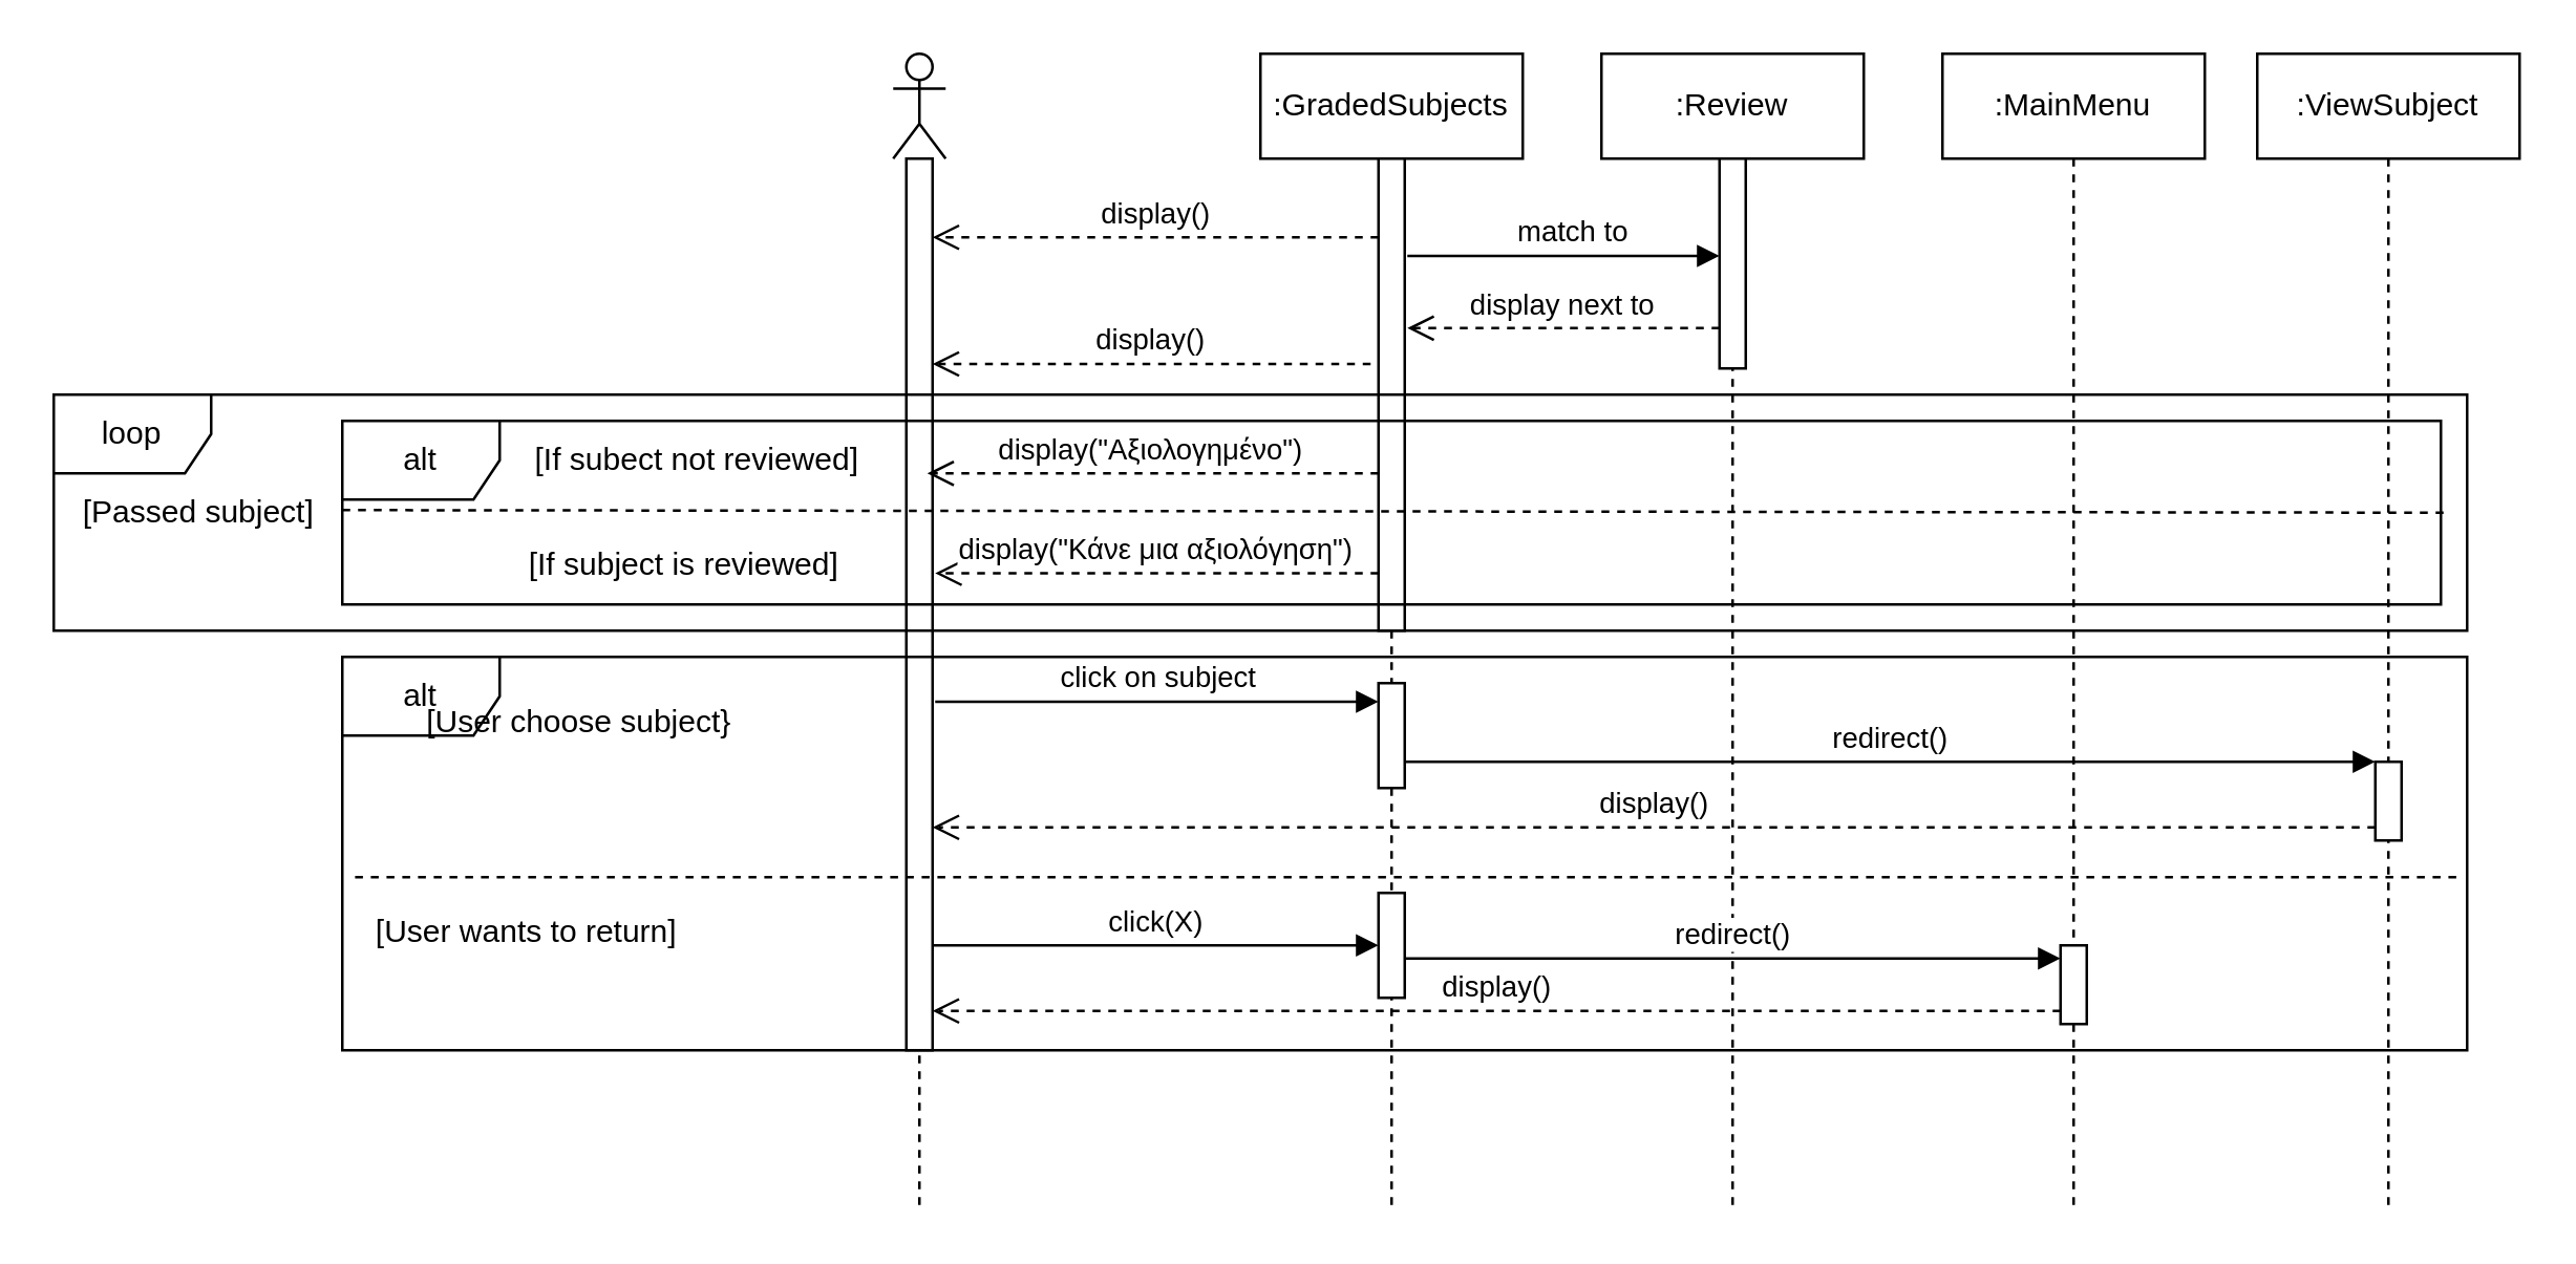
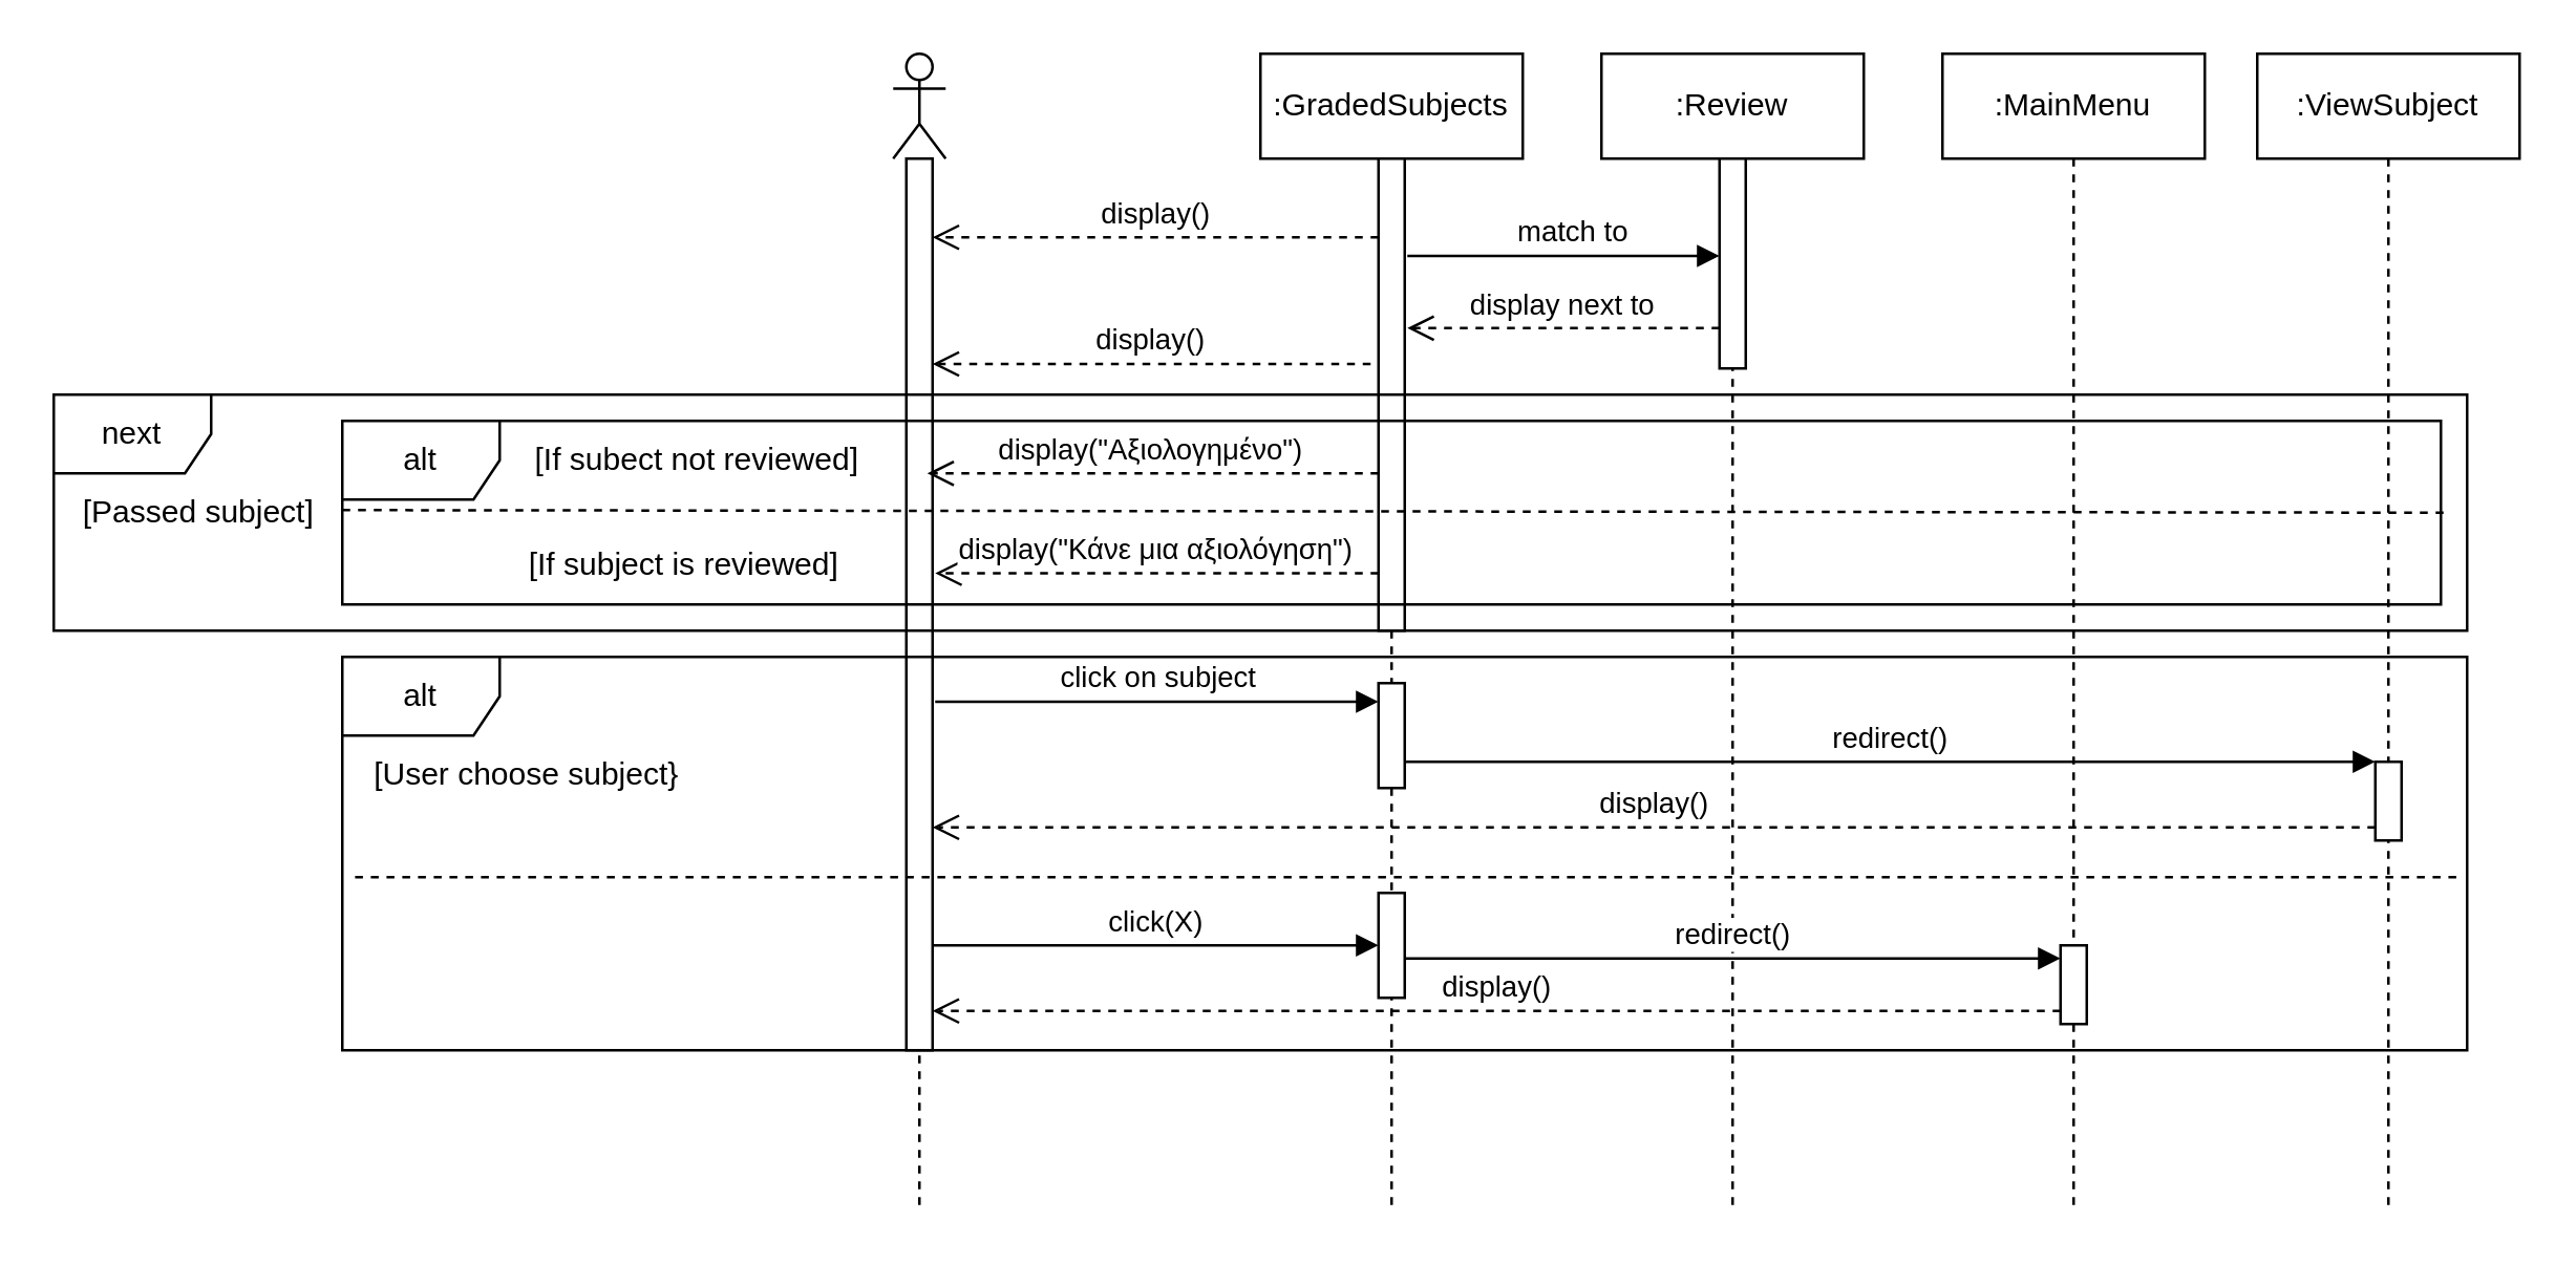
- <mxCell id="26" value="loop" style="shape=umlFrame;whiteSpace=wrap;html=1;pointerEvents=0;" parent="1" vertex="1"><mxGeometry x="20" y="150" width="920" height="90" as="geometry" /></mxCell>
+ <mxCell id="26" value="next" style="shape=umlFrame;whiteSpace=wrap;html=1;pointerEvents=0;" parent="1" vertex="1"><mxGeometry x="20" y="150" width="920" height="90" as="geometry" /></mxCell>
- <mxCell id="30" value="[User choose subject}" style="text;html=1;align=center;verticalAlign=middle;resizable=0;points=[];autosize=1;strokeColor=none;fillColor=none;" parent="1" vertex="1"><mxGeometry x="150" y="260" width="140" height="30" as="geometry" /></mxCell>
+ <mxCell id="30" value="[User choose subject}" style="text;html=1;align=center;verticalAlign=middle;resizable=0;points=[];autosize=1;strokeColor=none;fillColor=none;" parent="1" vertex="1"><mxGeometry x="130" y="280" width="140" height="30" as="geometry" /></mxCell>
- <mxCell id="15" value="[User wants to return]" style="text;html=1;align=center;verticalAlign=middle;resizable=0;points=[];autosize=1;strokeColor=none;fillColor=none;" parent="1" vertex="1"><mxGeometry x="130" y="340" width="140" height="30" as="geometry" /></mxCell>
